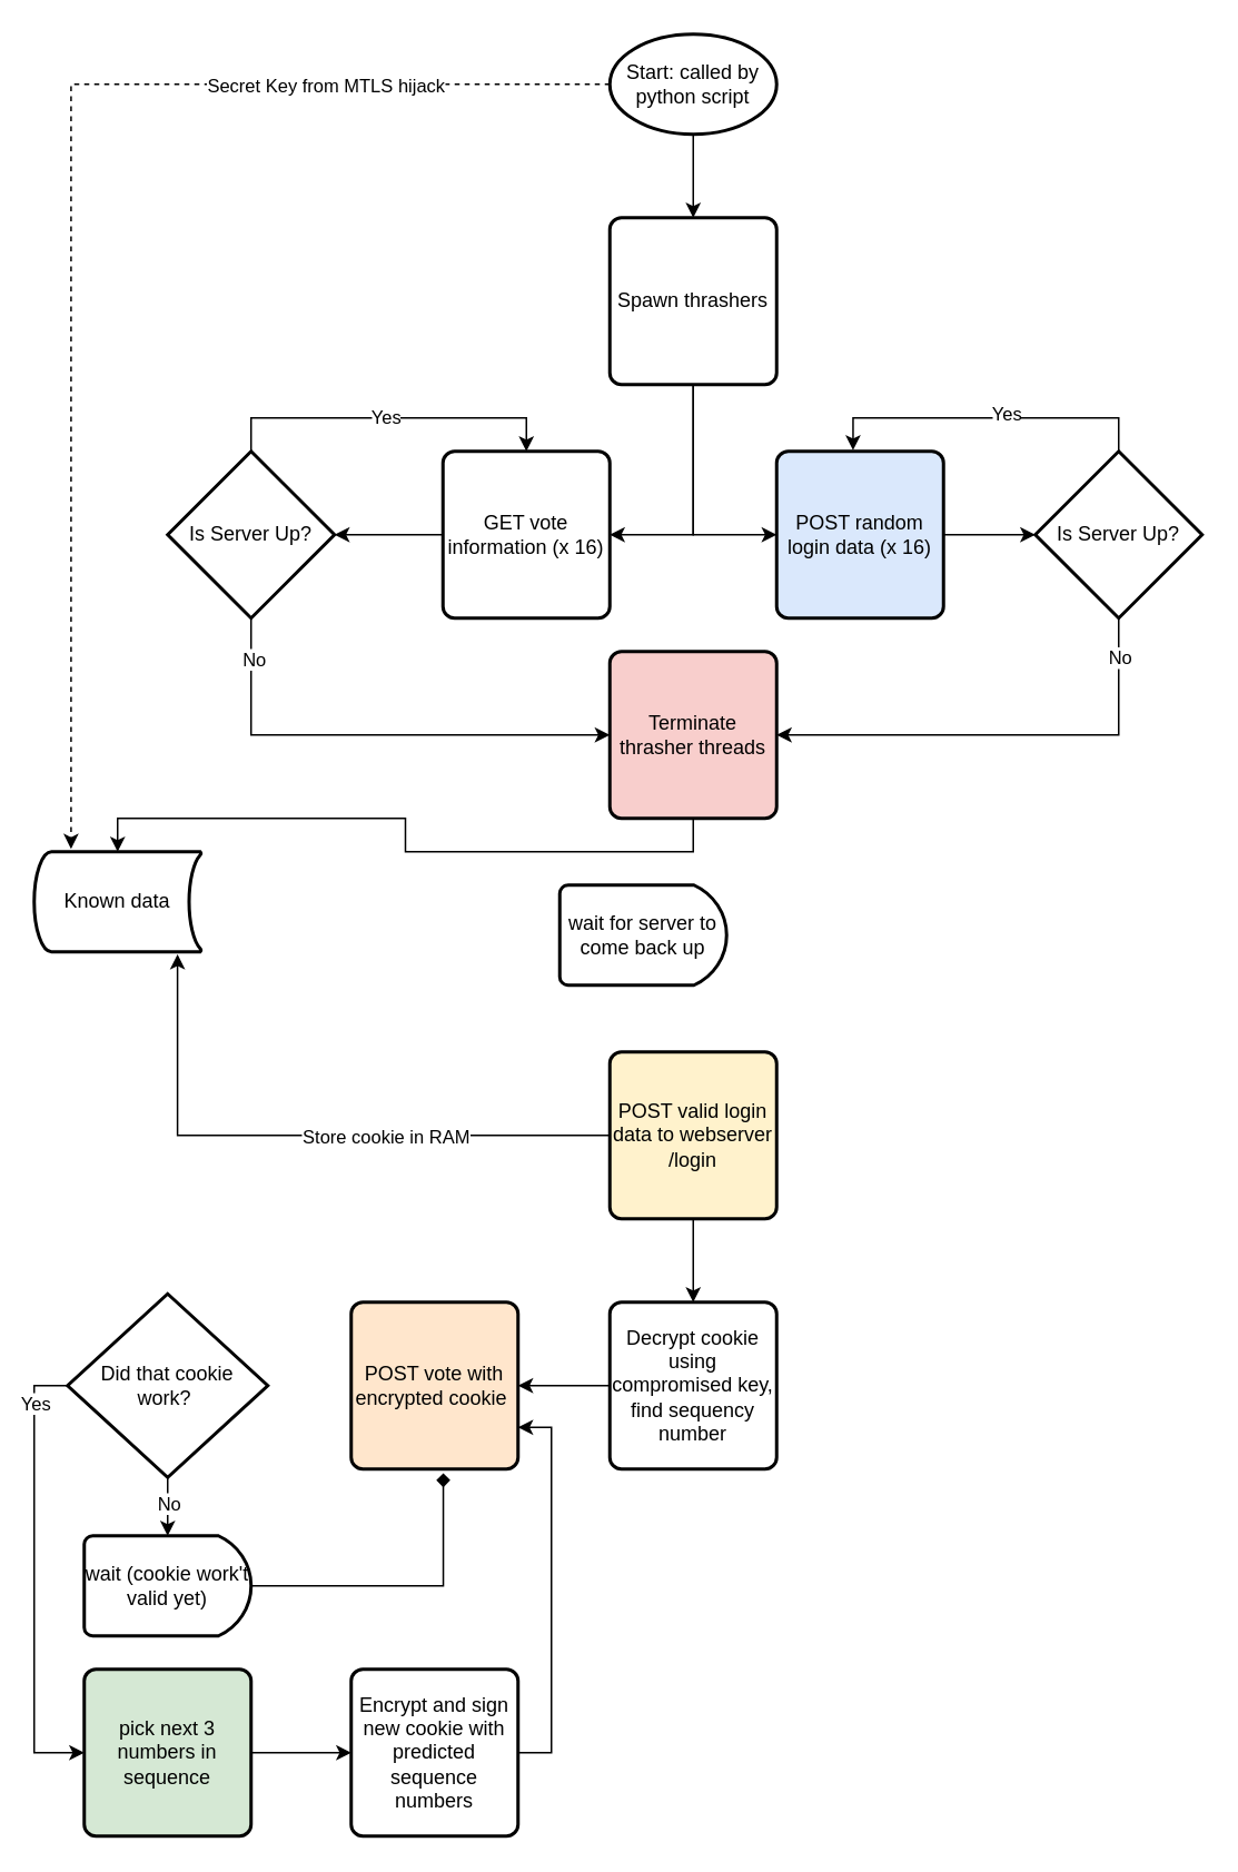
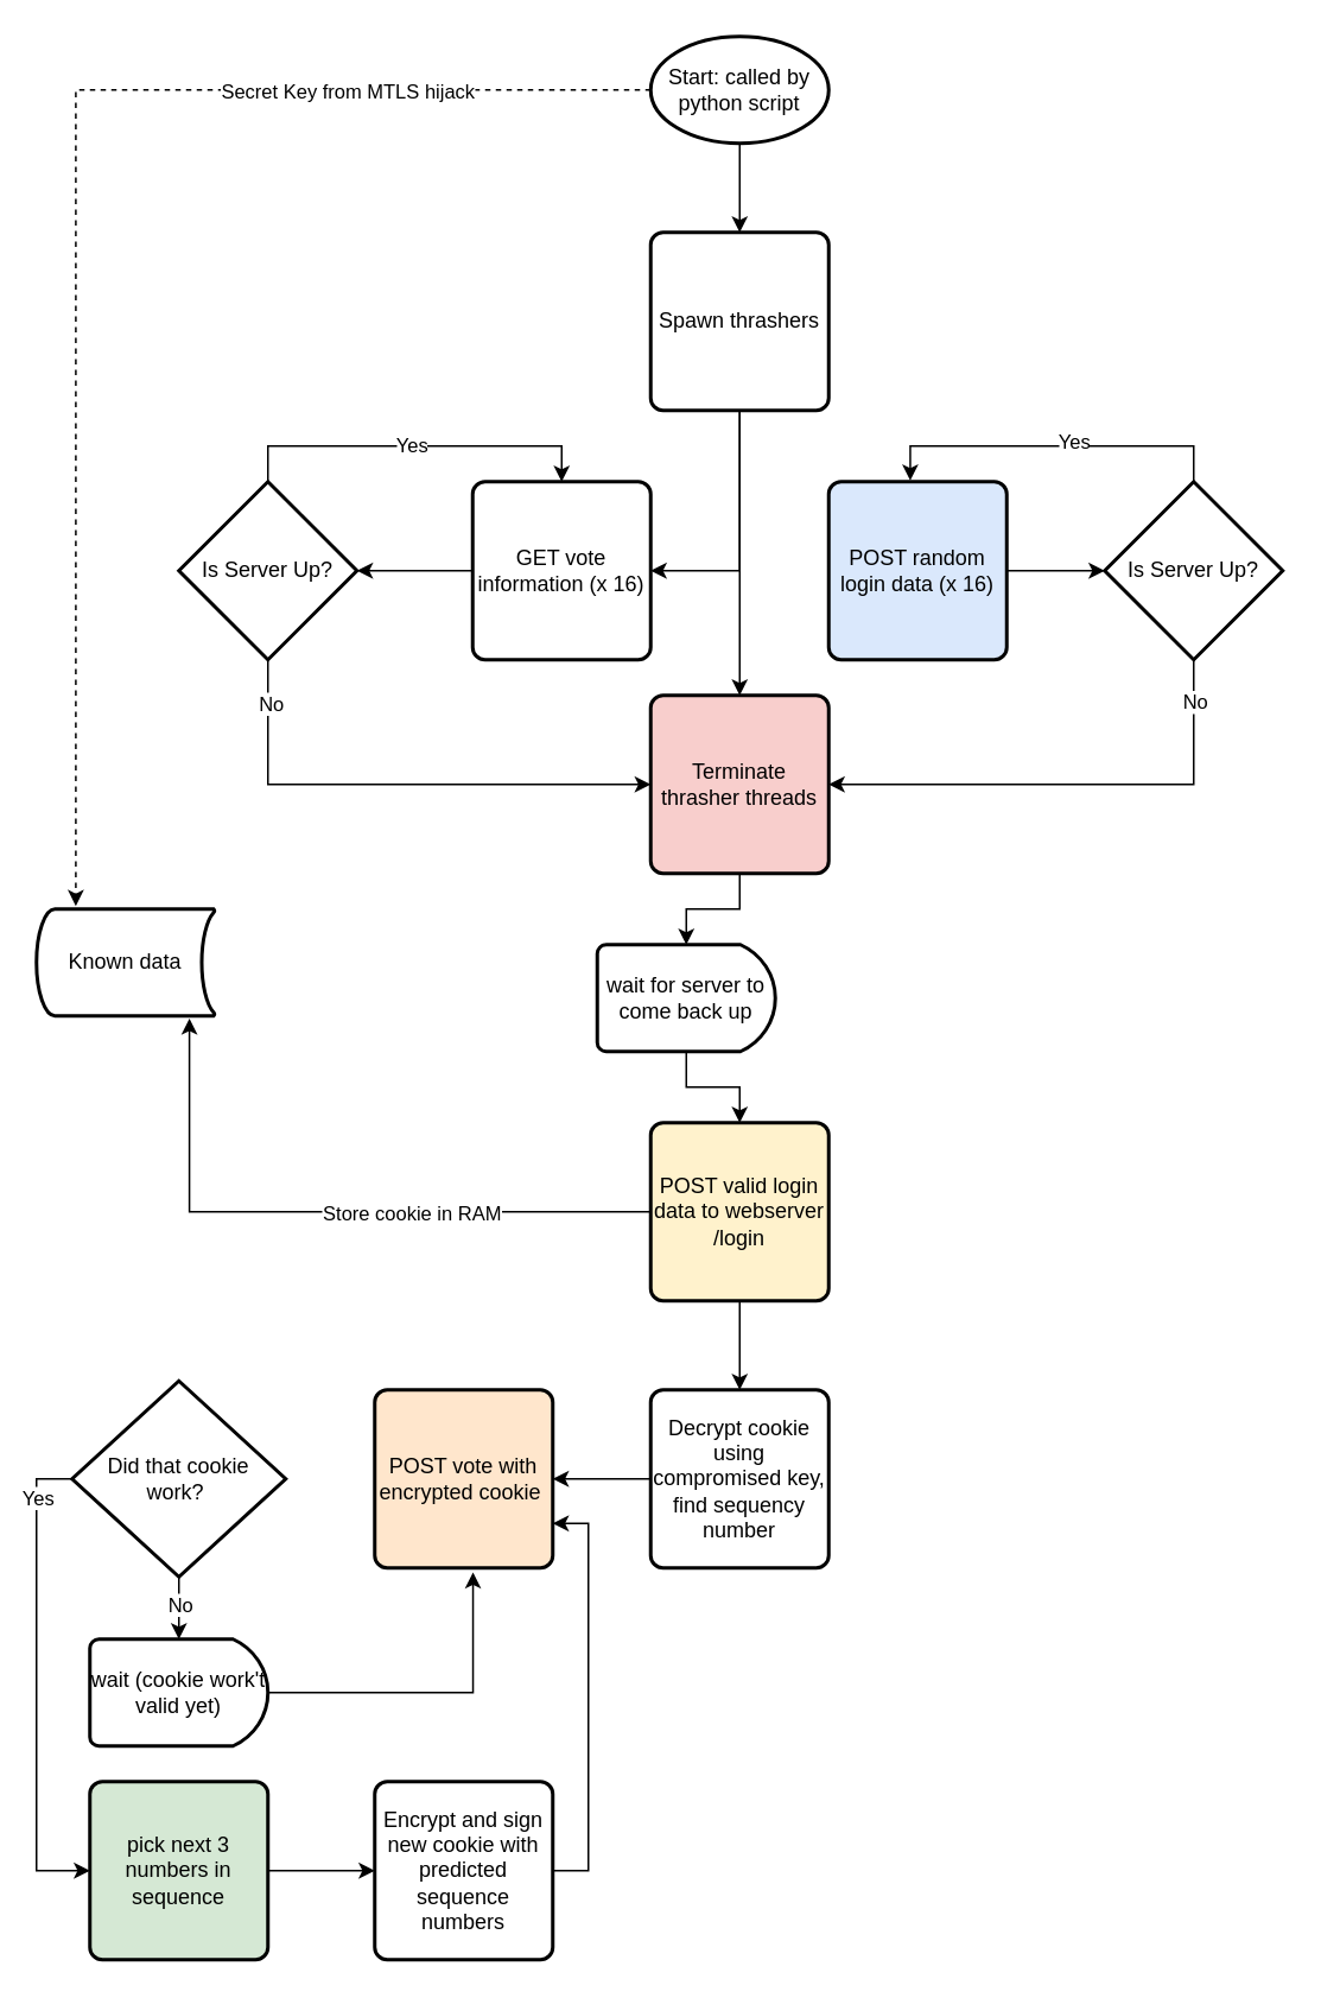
- <mxCell id="6" style="edgeStyle=orthogonalEdgeStyle;rounded=0;orthogonalLoop=1;jettySize=auto;html=1;exitX=0.5;exitY=1;exitDx=0;exitDy=0;entryX=0;entryY=0.5;entryDx=0;entryDy=0;" edge="1" parent="1" source="8" target="10"><mxGeometry relative="1" as="geometry" /></mxCell>
+ <mxCell id="6" style="edgeStyle=orthogonalEdgeStyle;rounded=0;orthogonalLoop=1;jettySize=auto;html=1;exitX=0.5;exitY=1;exitDx=0;exitDy=0;" edge="1" parent="1" source="8" target="24"><mxGeometry relative="1" as="geometry" /></mxCell>
- <mxCell id="23" style="edgeStyle=orthogonalEdgeStyle;rounded=0;orthogonalLoop=1;jettySize=auto;html=1;exitX=0.5;exitY=1;exitDx=0;exitDy=0;" edge="1" parent="1" source="24" target="29"><mxGeometry relative="1" as="geometry" /></mxCell>
+ <mxCell id="23" style="edgeStyle=orthogonalEdgeStyle;rounded=0;orthogonalLoop=1;jettySize=auto;html=1;exitX=0.5;exitY=1;exitDx=0;exitDy=0;entryX=0.5;entryY=0;entryDx=0;entryDy=0;entryPerimeter=0;" edge="1" parent="1" source="24" target="31"><mxGeometry relative="1" as="geometry" /></mxCell>
+ <mxCell id="30" style="edgeStyle=orthogonalEdgeStyle;rounded=0;orthogonalLoop=1;jettySize=auto;html=1;exitX=0.5;exitY=1;exitDx=0;exitDy=0;exitPerimeter=0;entryX=0.5;entryY=0;entryDx=0;entryDy=0;" edge="1" parent="1" source="31" target="28"><mxGeometry relative="1" as="geometry" /></mxCell>
- <mxCell id="44" style="edgeStyle=orthogonalEdgeStyle;rounded=0;orthogonalLoop=1;jettySize=auto;html=1;exitX=1;exitY=0.5;exitDx=0;exitDy=0;exitPerimeter=0;entryX=0.552;entryY=1.025;entryDx=0;entryDy=0;entryPerimeter=0;endArrow=diamond;" edge="1" parent="1" source="45" target="38"><mxGeometry relative="1" as="geometry" /></mxCell>
+ <mxCell id="44" style="edgeStyle=orthogonalEdgeStyle;rounded=0;orthogonalLoop=1;jettySize=auto;html=1;exitX=1;exitY=0.5;exitDx=0;exitDy=0;exitPerimeter=0;entryX=0.552;entryY=1.025;entryDx=0;entryDy=0;entryPerimeter=0;" edge="1" parent="1" source="45" target="38"><mxGeometry relative="1" as="geometry" /></mxCell>
